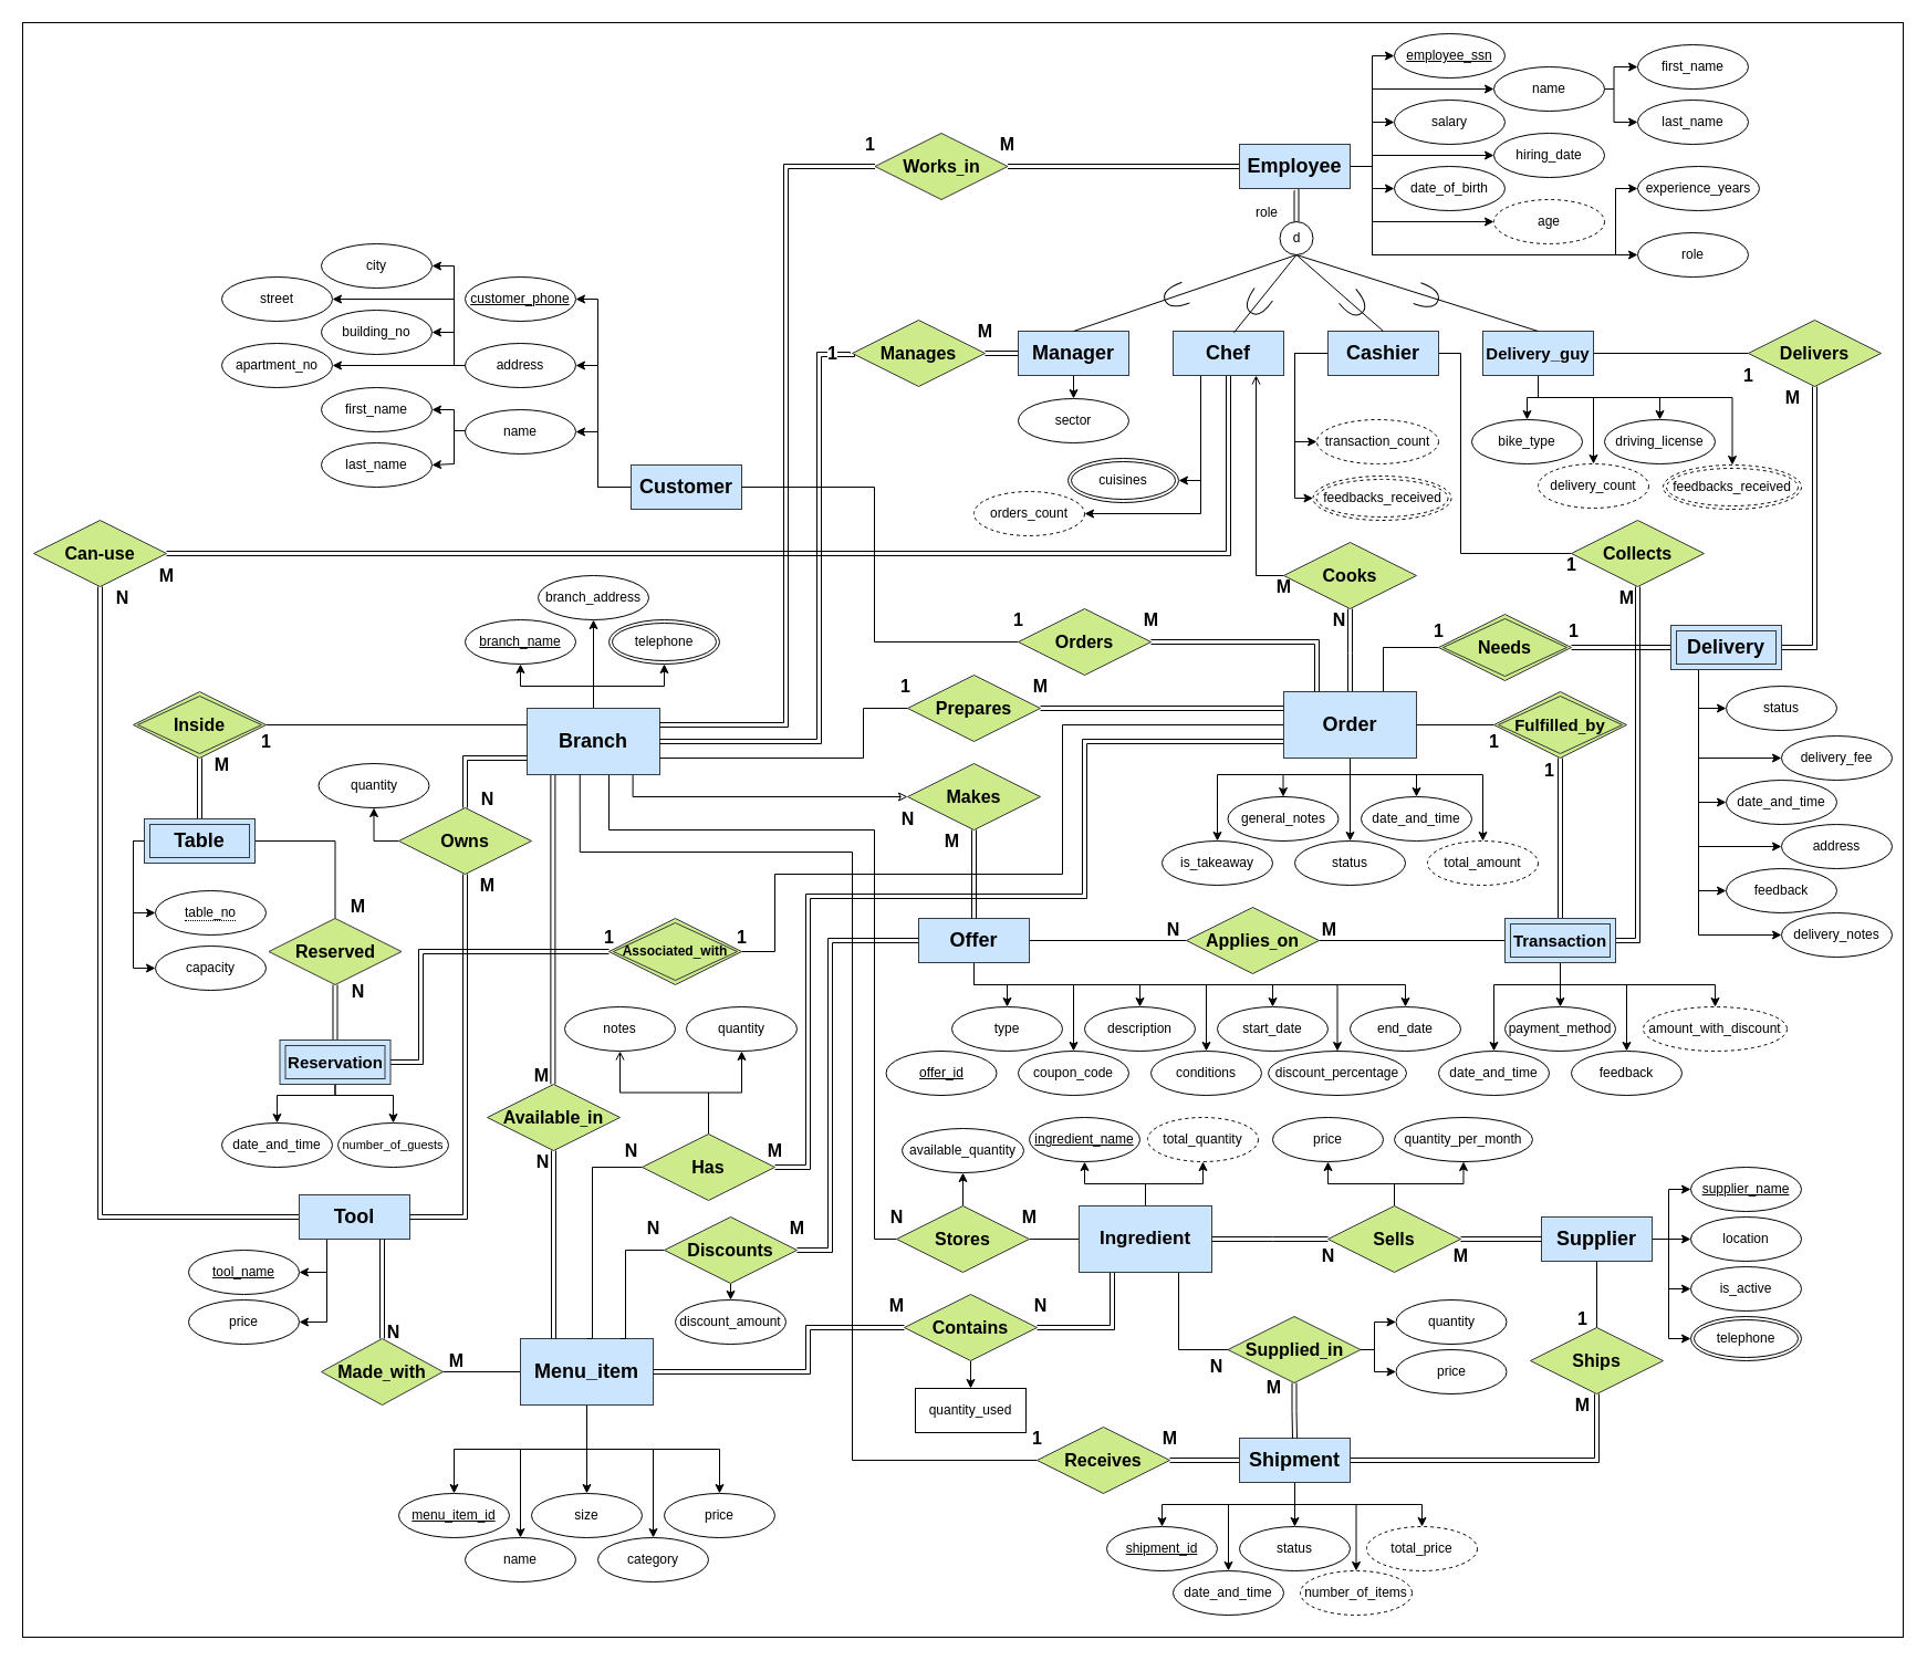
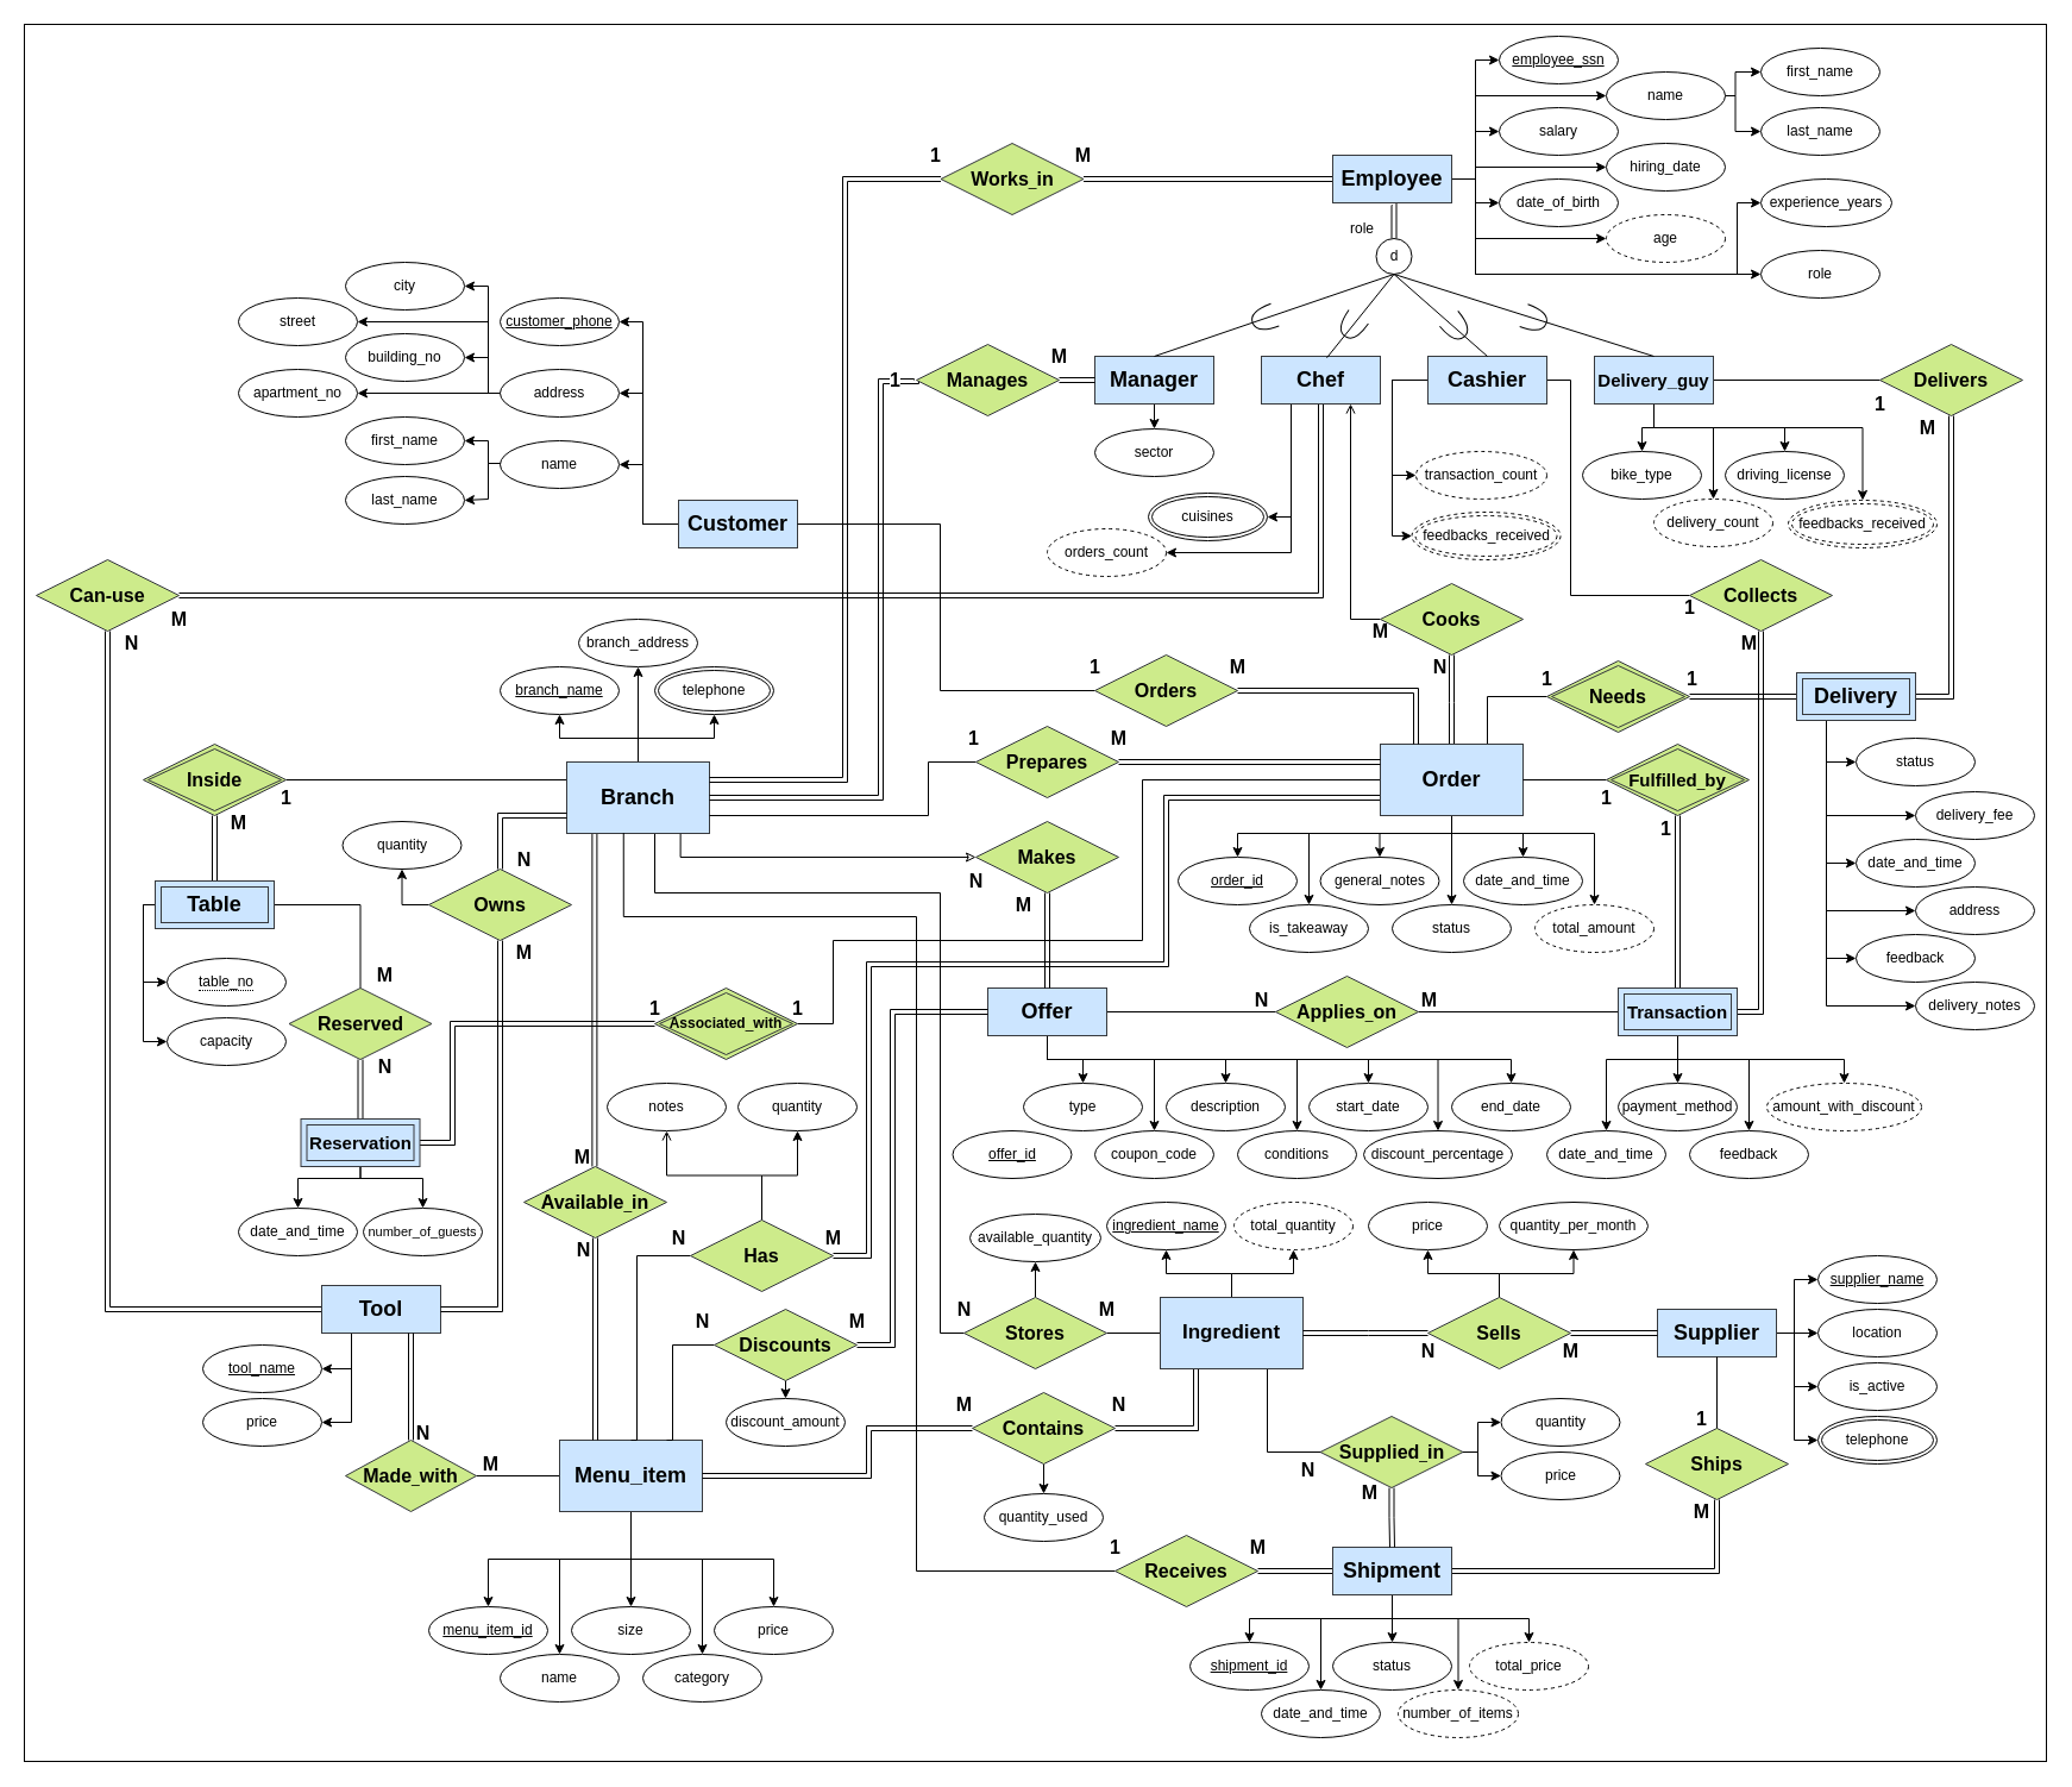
+ <mxCell id="141" style="edgeStyle=orthogonalEdgeStyle;rounded=0;orthogonalLoop=1;jettySize=auto;html=1;exitX=0.5;exitY=1;exitDx=0;exitDy=0;entryX=0.5;entryY=0;entryDx=0;entryDy=0;" parent="1" source="147" target="155" edge="1"><mxGeometry relative="1" as="geometry"><Array as="points"><mxPoint x="1220" y="700" /><mxPoint x="1040" y="700" /></Array></mxGeometry></mxCell>
+ <mxCell id="155" value="order_id" style="ellipse;whiteSpace=wrap;html=1;align=center;fontStyle=4;" parent="1" vertex="1"><mxGeometry x="990" y="720" width="100" height="40" as="geometry" /></mxCell>
- <mxCell id="15" value="quantity_used" style="whiteSpace=wrap;html=1;align=center;rounded=0;" parent="1" vertex="1"><mxGeometry x="827" y="1255" width="100" height="40" as="geometry" /></mxCell>
+ <mxCell id="15" value="quantity_used" style="ellipse;whiteSpace=wrap;html=1;align=center;" parent="1" vertex="1"><mxGeometry x="827" y="1255" width="100" height="40" as="geometry" /></mxCell>
